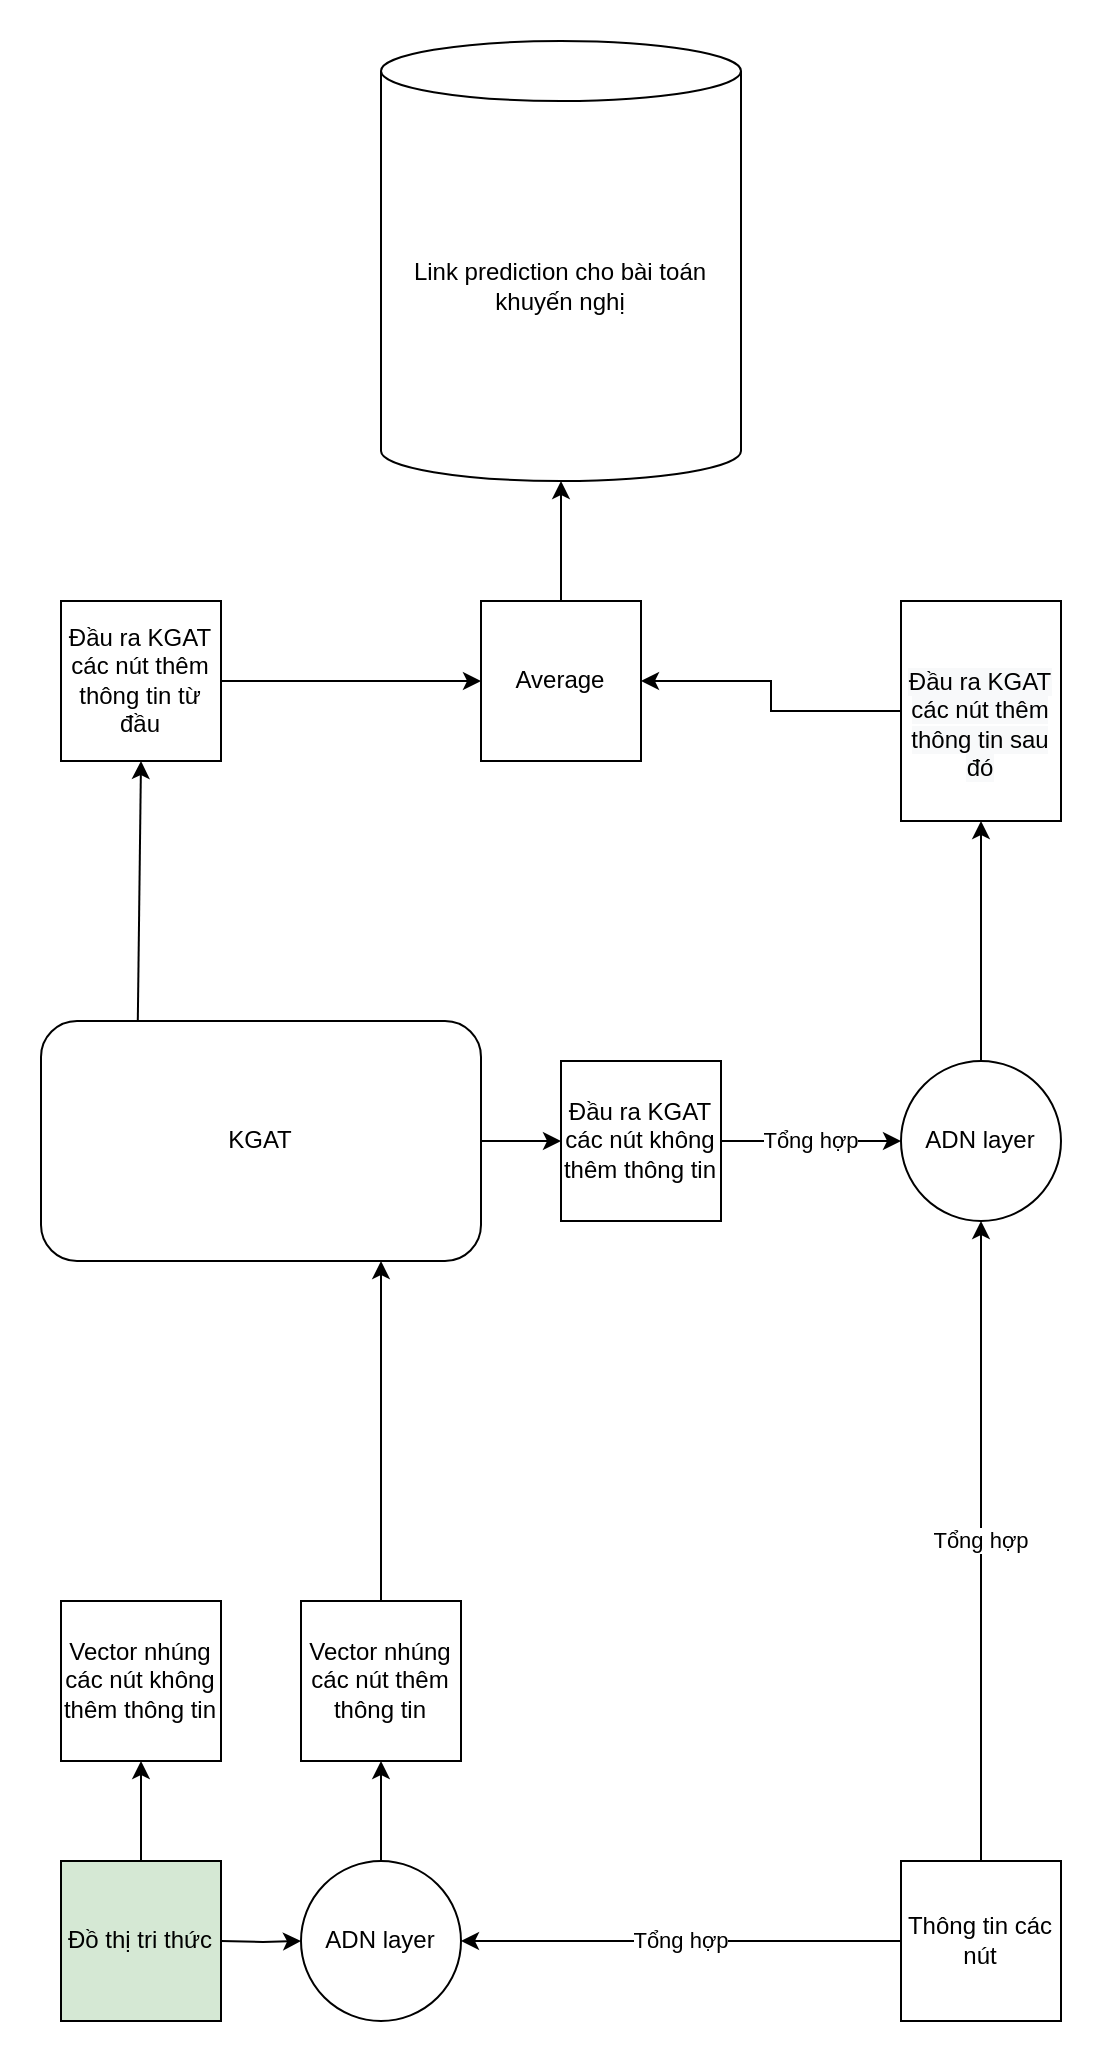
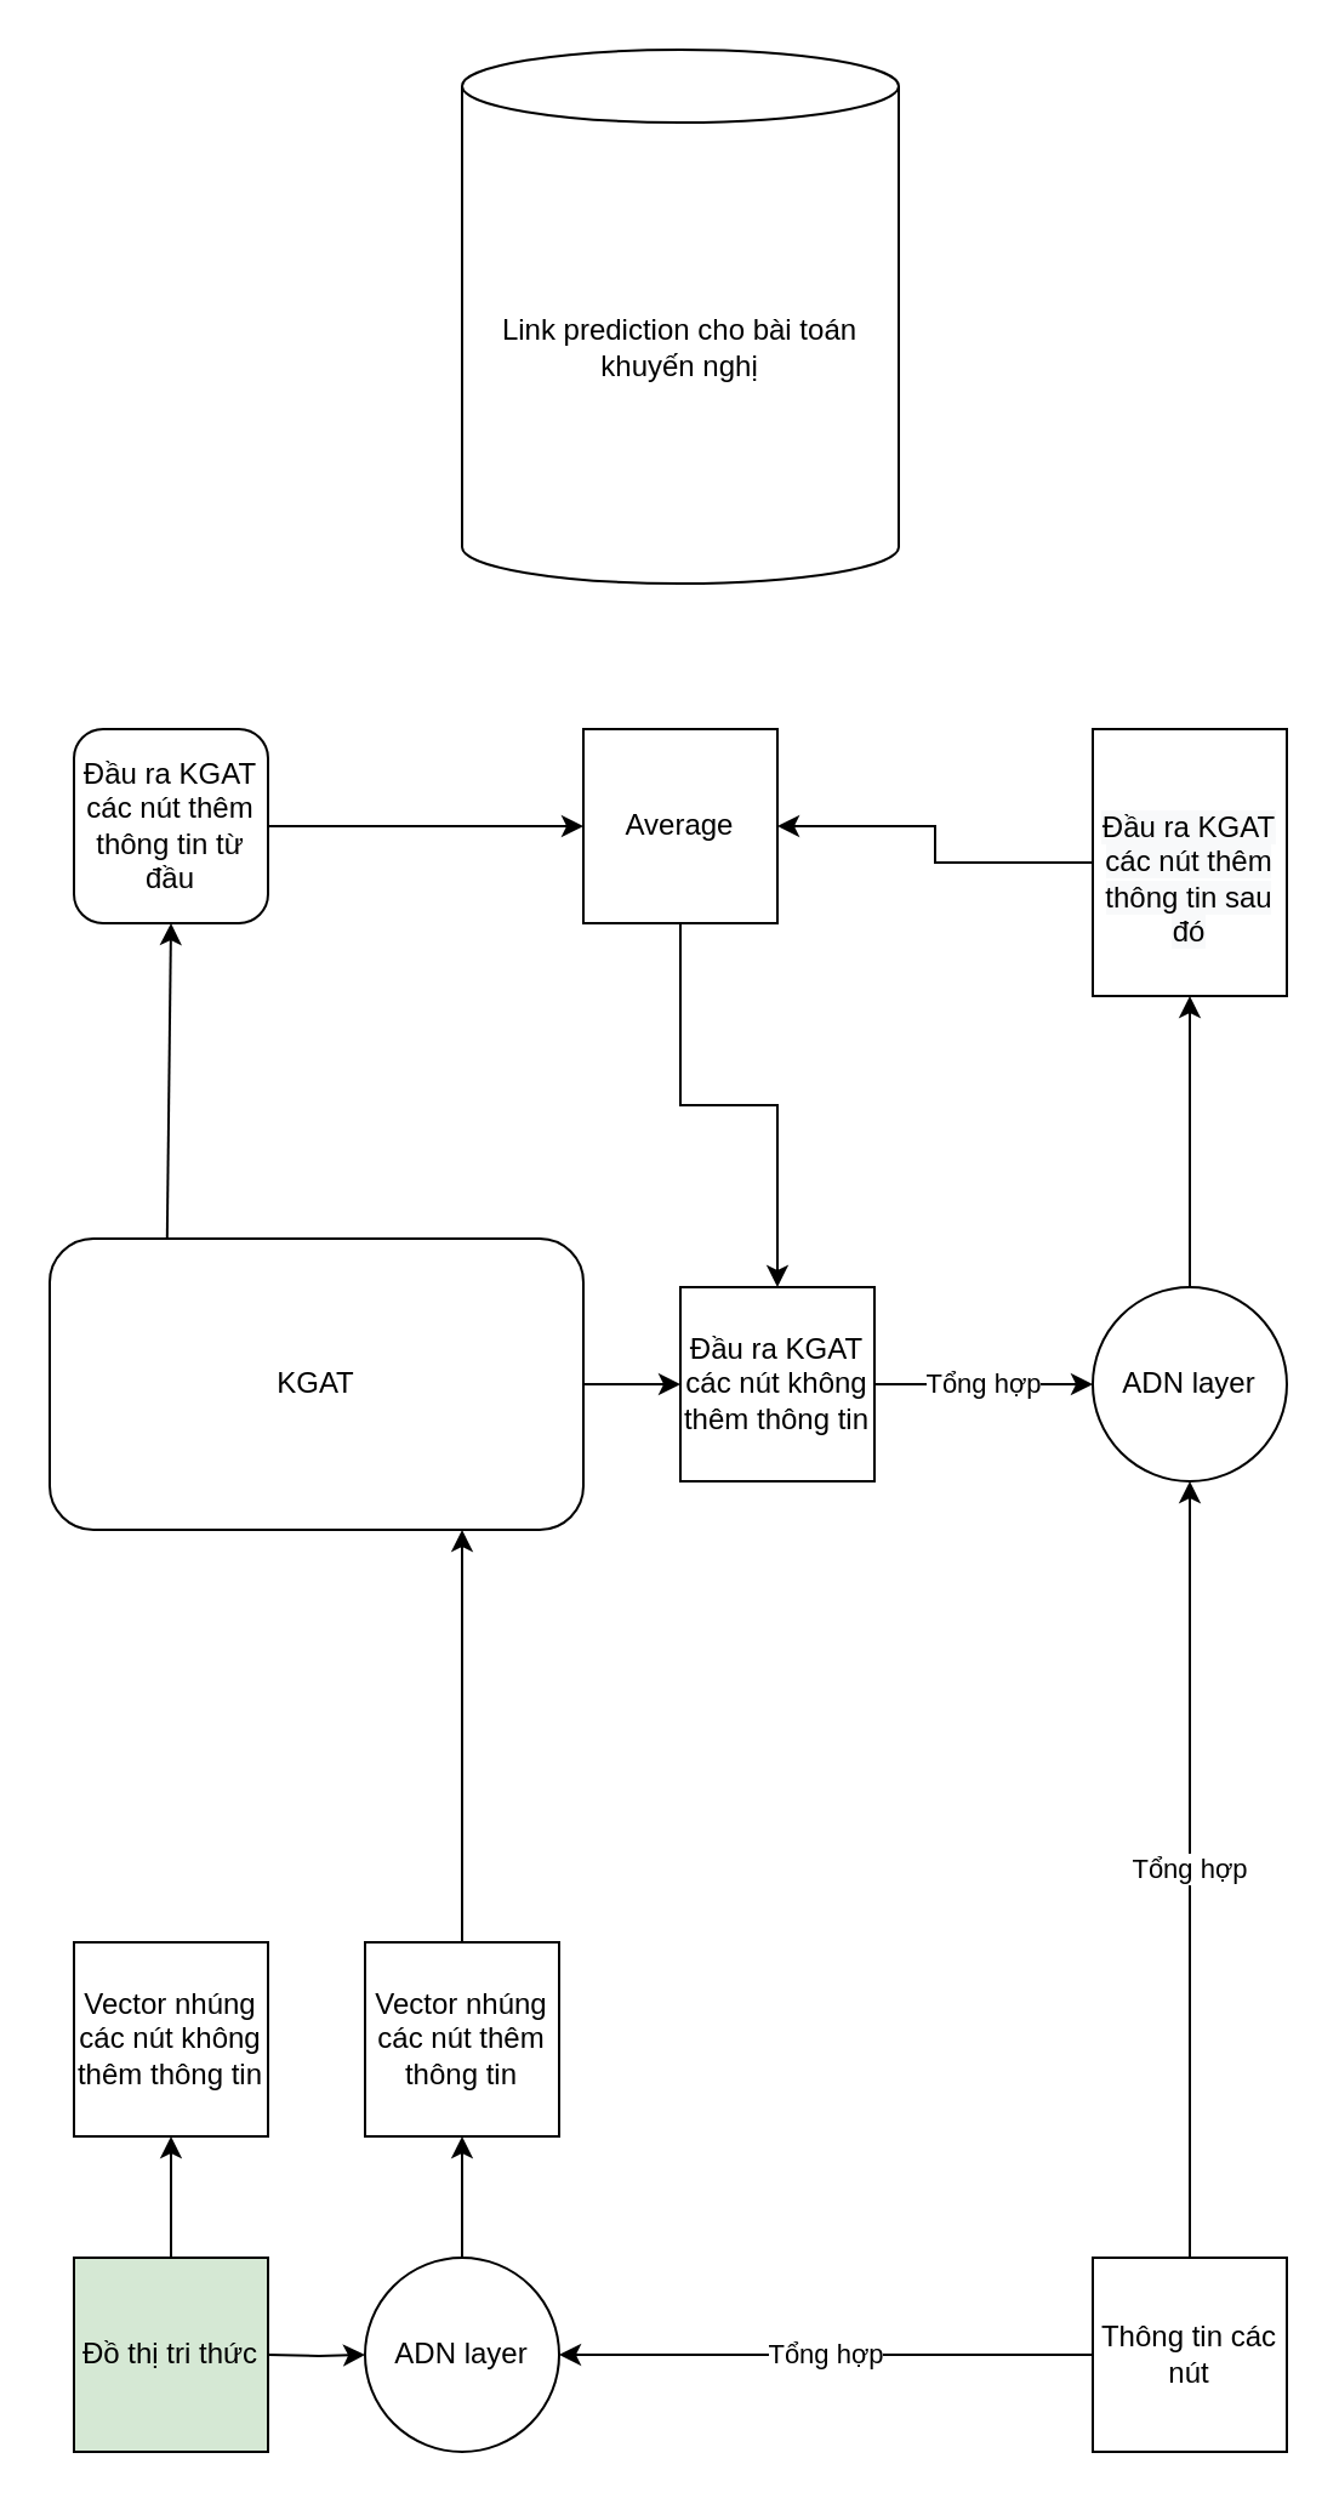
- <mxCell id="24" style="edgeStyle=orthogonalEdgeStyle;rounded=0;orthogonalLoop=1;jettySize=auto;html=1;fontColor=#000000;" edge="1" parent="1" source="25" target="26"><mxGeometry relative="1" as="geometry"><mxPoint x="280" y="190" as="targetPoint" /></mxGeometry></mxCell>
+ <mxCell id="24" style="edgeStyle=orthogonalEdgeStyle;rounded=0;orthogonalLoop=1;jettySize=auto;html=1;fontColor=#000000;" edge="1" parent="1" source="25" target="15"><mxGeometry relative="1" as="geometry"><mxPoint x="280" y="190" as="targetPoint" /></mxGeometry></mxCell>
- <mxCell id="17" value="Đầu ra KGAT các nút thêm thông tin từ đầu" style="whiteSpace=wrap;html=1;aspect=fixed;" vertex="1" parent="1"><mxGeometry x="30" y="300" width="80" height="80" as="geometry" /></mxCell>
+ <mxCell id="17" value="Đầu ra KGAT các nút thêm thông tin từ đầu" style="whiteSpace=wrap;html=1;aspect=fixed;rounded=1;" vertex="1" parent="1"><mxGeometry x="30" y="300" width="80" height="80" as="geometry" /></mxCell>
